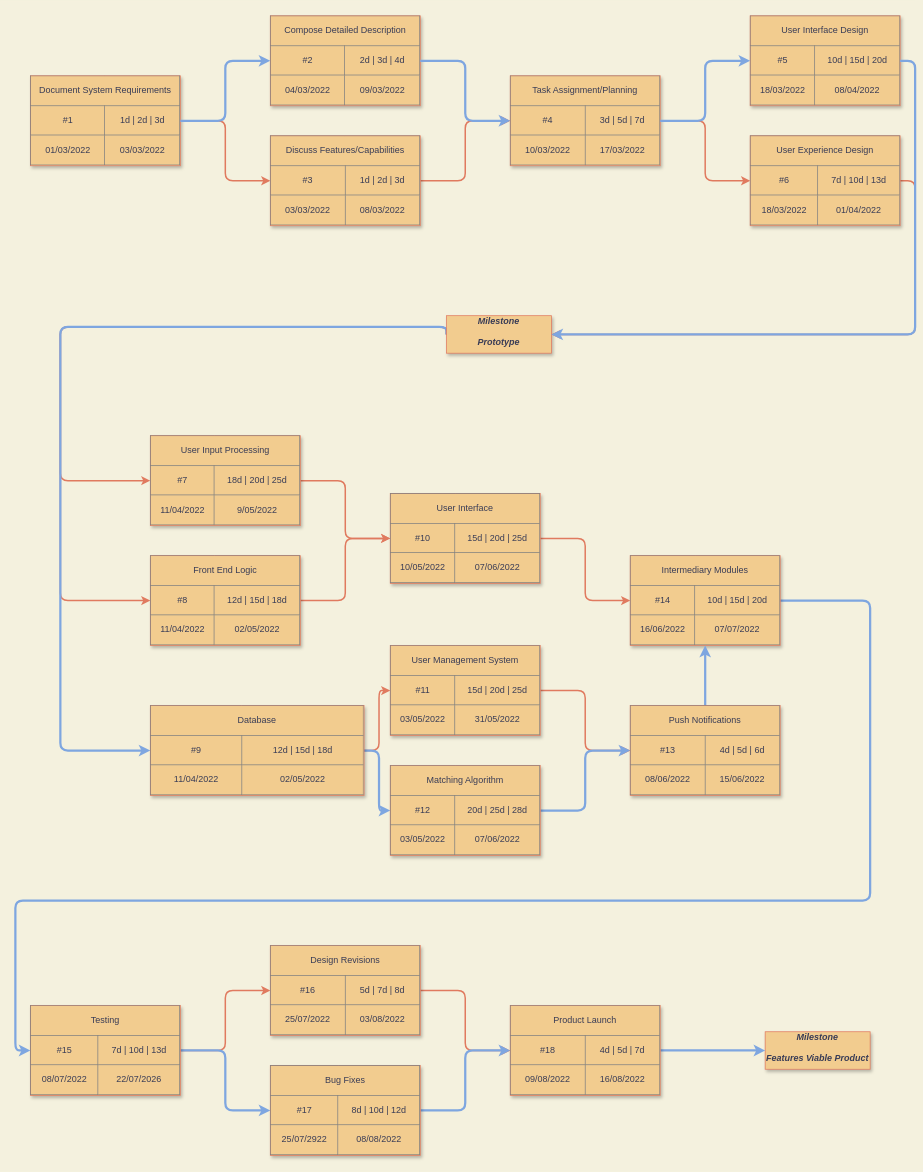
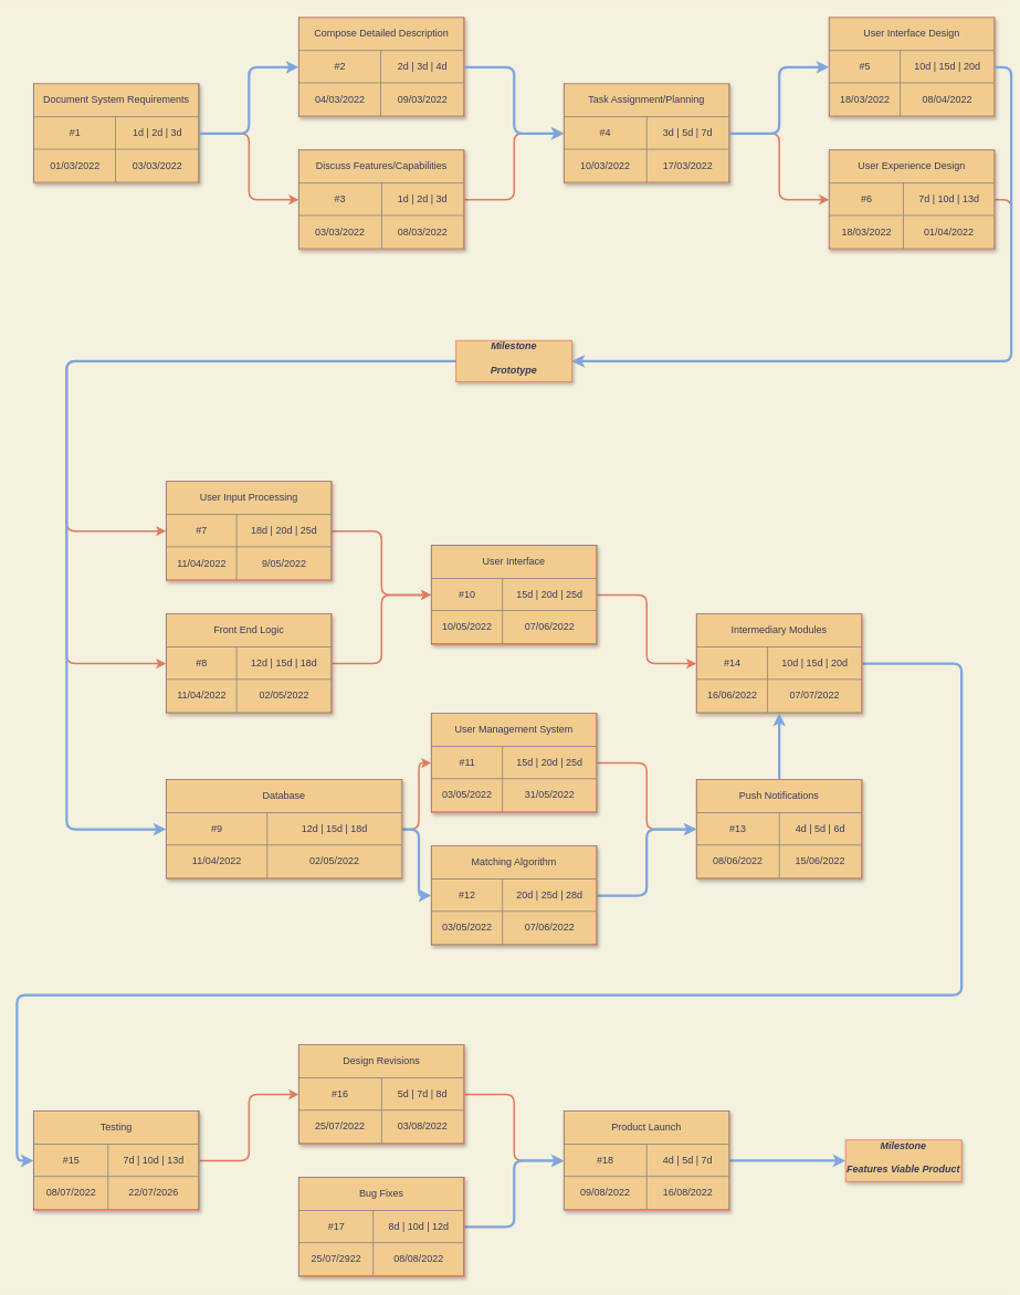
- <mxCell id="21" value="&lt;div&gt;&lt;i&gt;&lt;b&gt;Milestone&lt;br&gt;&lt;/b&gt;&lt;/i&gt;&lt;/div&gt;&lt;div&gt;&lt;i&gt;&lt;b&gt;&lt;br&gt;&lt;/b&gt;&lt;/i&gt;&lt;/div&gt;&lt;div&gt;&lt;i&gt;&lt;b&gt;Prototype&lt;br&gt;&lt;/b&gt;&lt;/i&gt;&lt;/div&gt;" style="text;html=1;strokeColor=#E07A5F;fillColor=#F2CC8F;overflow=fill;rounded=0;shadow=1;fontSize=12;align=center;fontColor=#393C56;verticalAlign=middle;" parent="1" vertex="1"><mxGeometry x="595" y="420" width="140" height="50" as="geometry" /></mxCell>
+ <mxCell id="21" value="&lt;div&gt;&lt;i&gt;&lt;b&gt;Milestone&lt;br&gt;&lt;/b&gt;&lt;/i&gt;&lt;/div&gt;&lt;div&gt;&lt;i&gt;&lt;b&gt;&lt;br&gt;&lt;/b&gt;&lt;/i&gt;&lt;/div&gt;&lt;div&gt;&lt;i&gt;&lt;b&gt;Prototype&lt;br&gt;&lt;/b&gt;&lt;/i&gt;&lt;/div&gt;" style="text;html=1;strokeColor=#E07A5F;fillColor=#F2CC8F;overflow=fill;rounded=0;shadow=1;fontSize=12;align=center;fontColor=#393C56;verticalAlign=middle;" parent="1" vertex="1"><mxGeometry x="550" y="410" width="140" height="50" as="geometry" /></mxCell>
- <mxCell id="11" style="edgeStyle=orthogonalEdgeStyle;rounded=1;orthogonalLoop=1;jettySize=auto;html=1;exitX=1;exitY=0.5;exitDx=0;exitDy=0;fontFamily=Helvetica;fontSize=12;fontColor=#393C56;strokeColor=#7EA6E0;strokeWidth=3;" parent="1" source="12" target="23" edge="1"><mxGeometry relative="1" as="geometry" /></mxCell>
